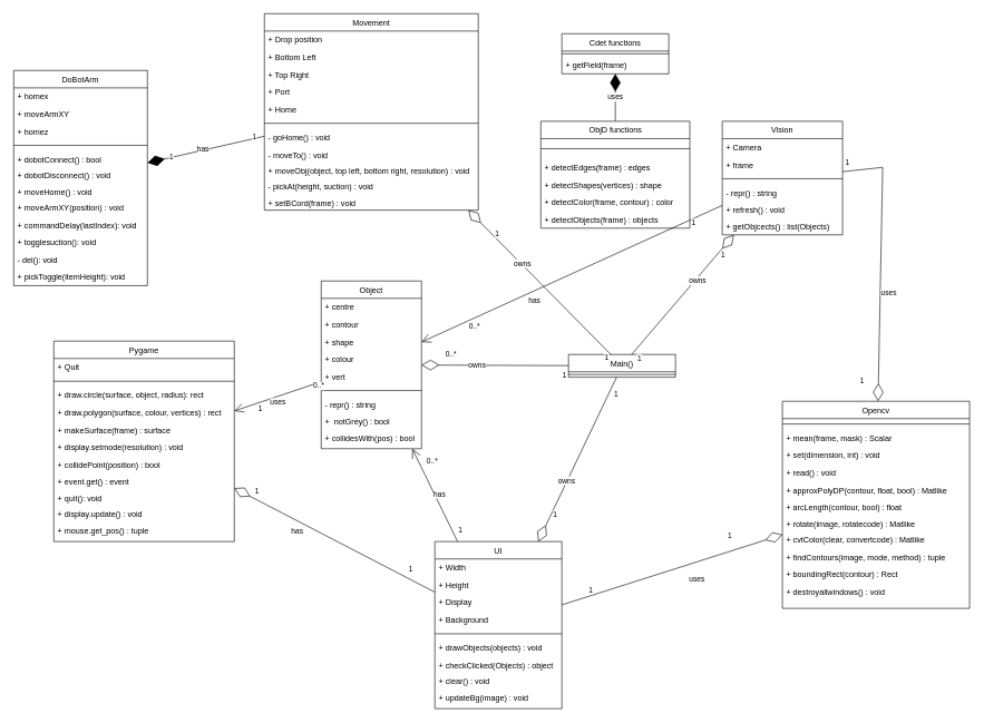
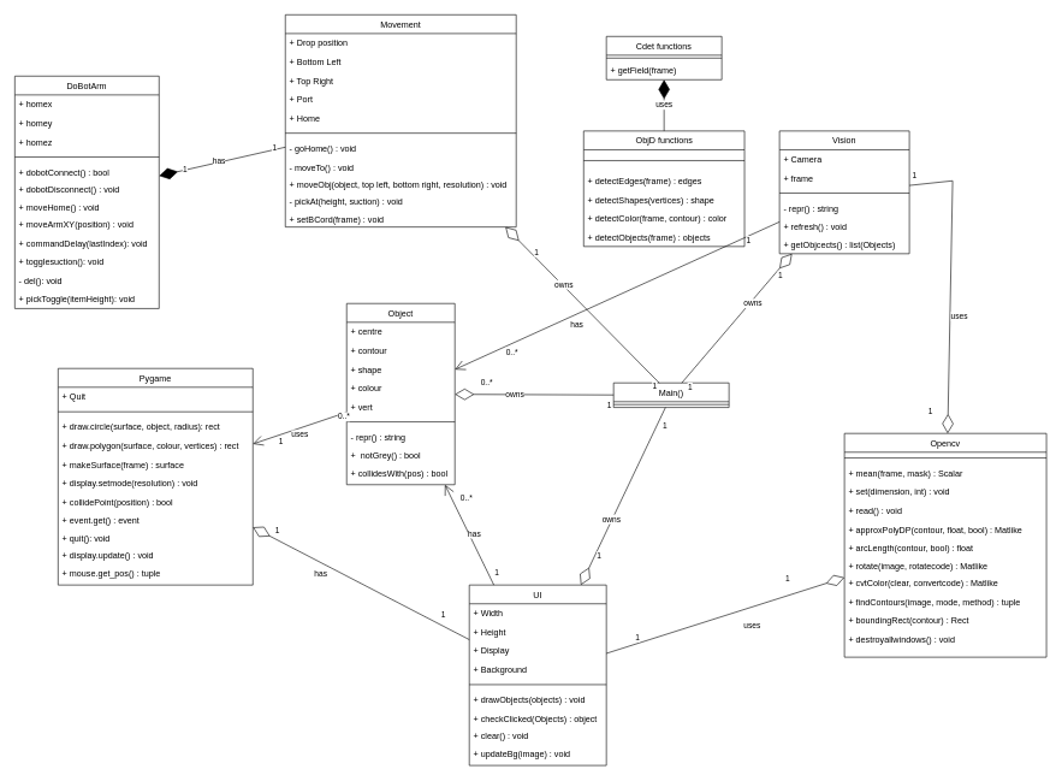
- <mxCell id="43" value="+ moveArmXY" style="text;align=left;verticalAlign=top;spacingLeft=4;spacingRight=4;overflow=hidden;rotatable=0;points=[[0,0.5],[1,0.5]];portConstraint=eastwest;fontStyle=0" parent="41" vertex="1"><mxGeometry y="52" width="200" height="26" as="geometry" /></mxCell>
+ <mxCell id="43" value="+ homey" style="text;align=left;verticalAlign=top;spacingLeft=4;spacingRight=4;overflow=hidden;rotatable=0;points=[[0,0.5],[1,0.5]];portConstraint=eastwest;fontStyle=0" parent="41" vertex="1"><mxGeometry y="52" width="200" height="26" as="geometry" /></mxCell>
